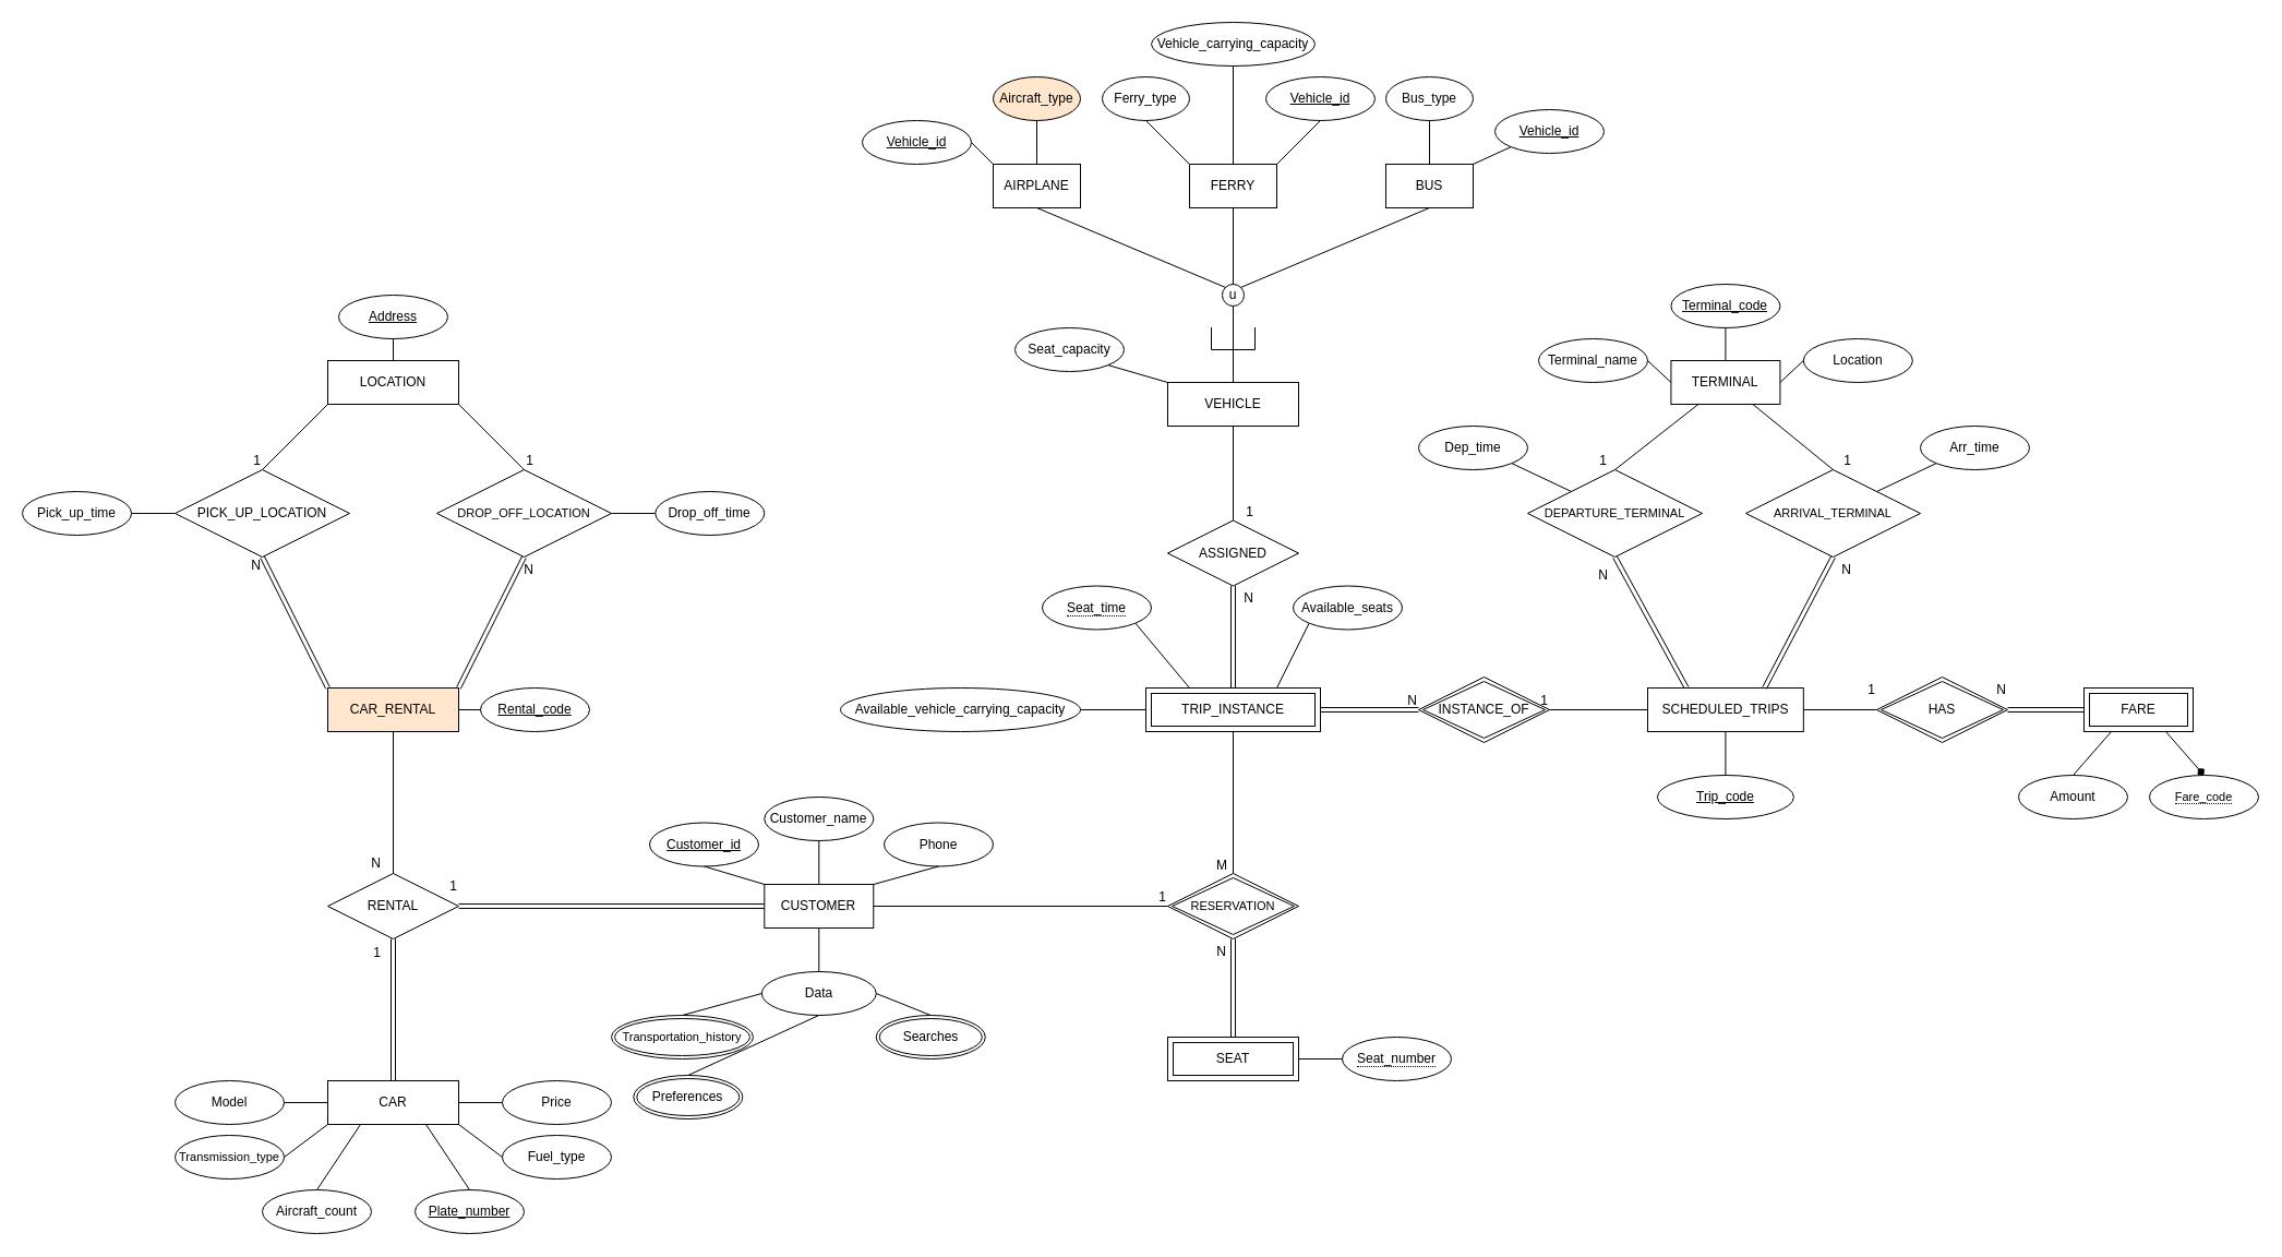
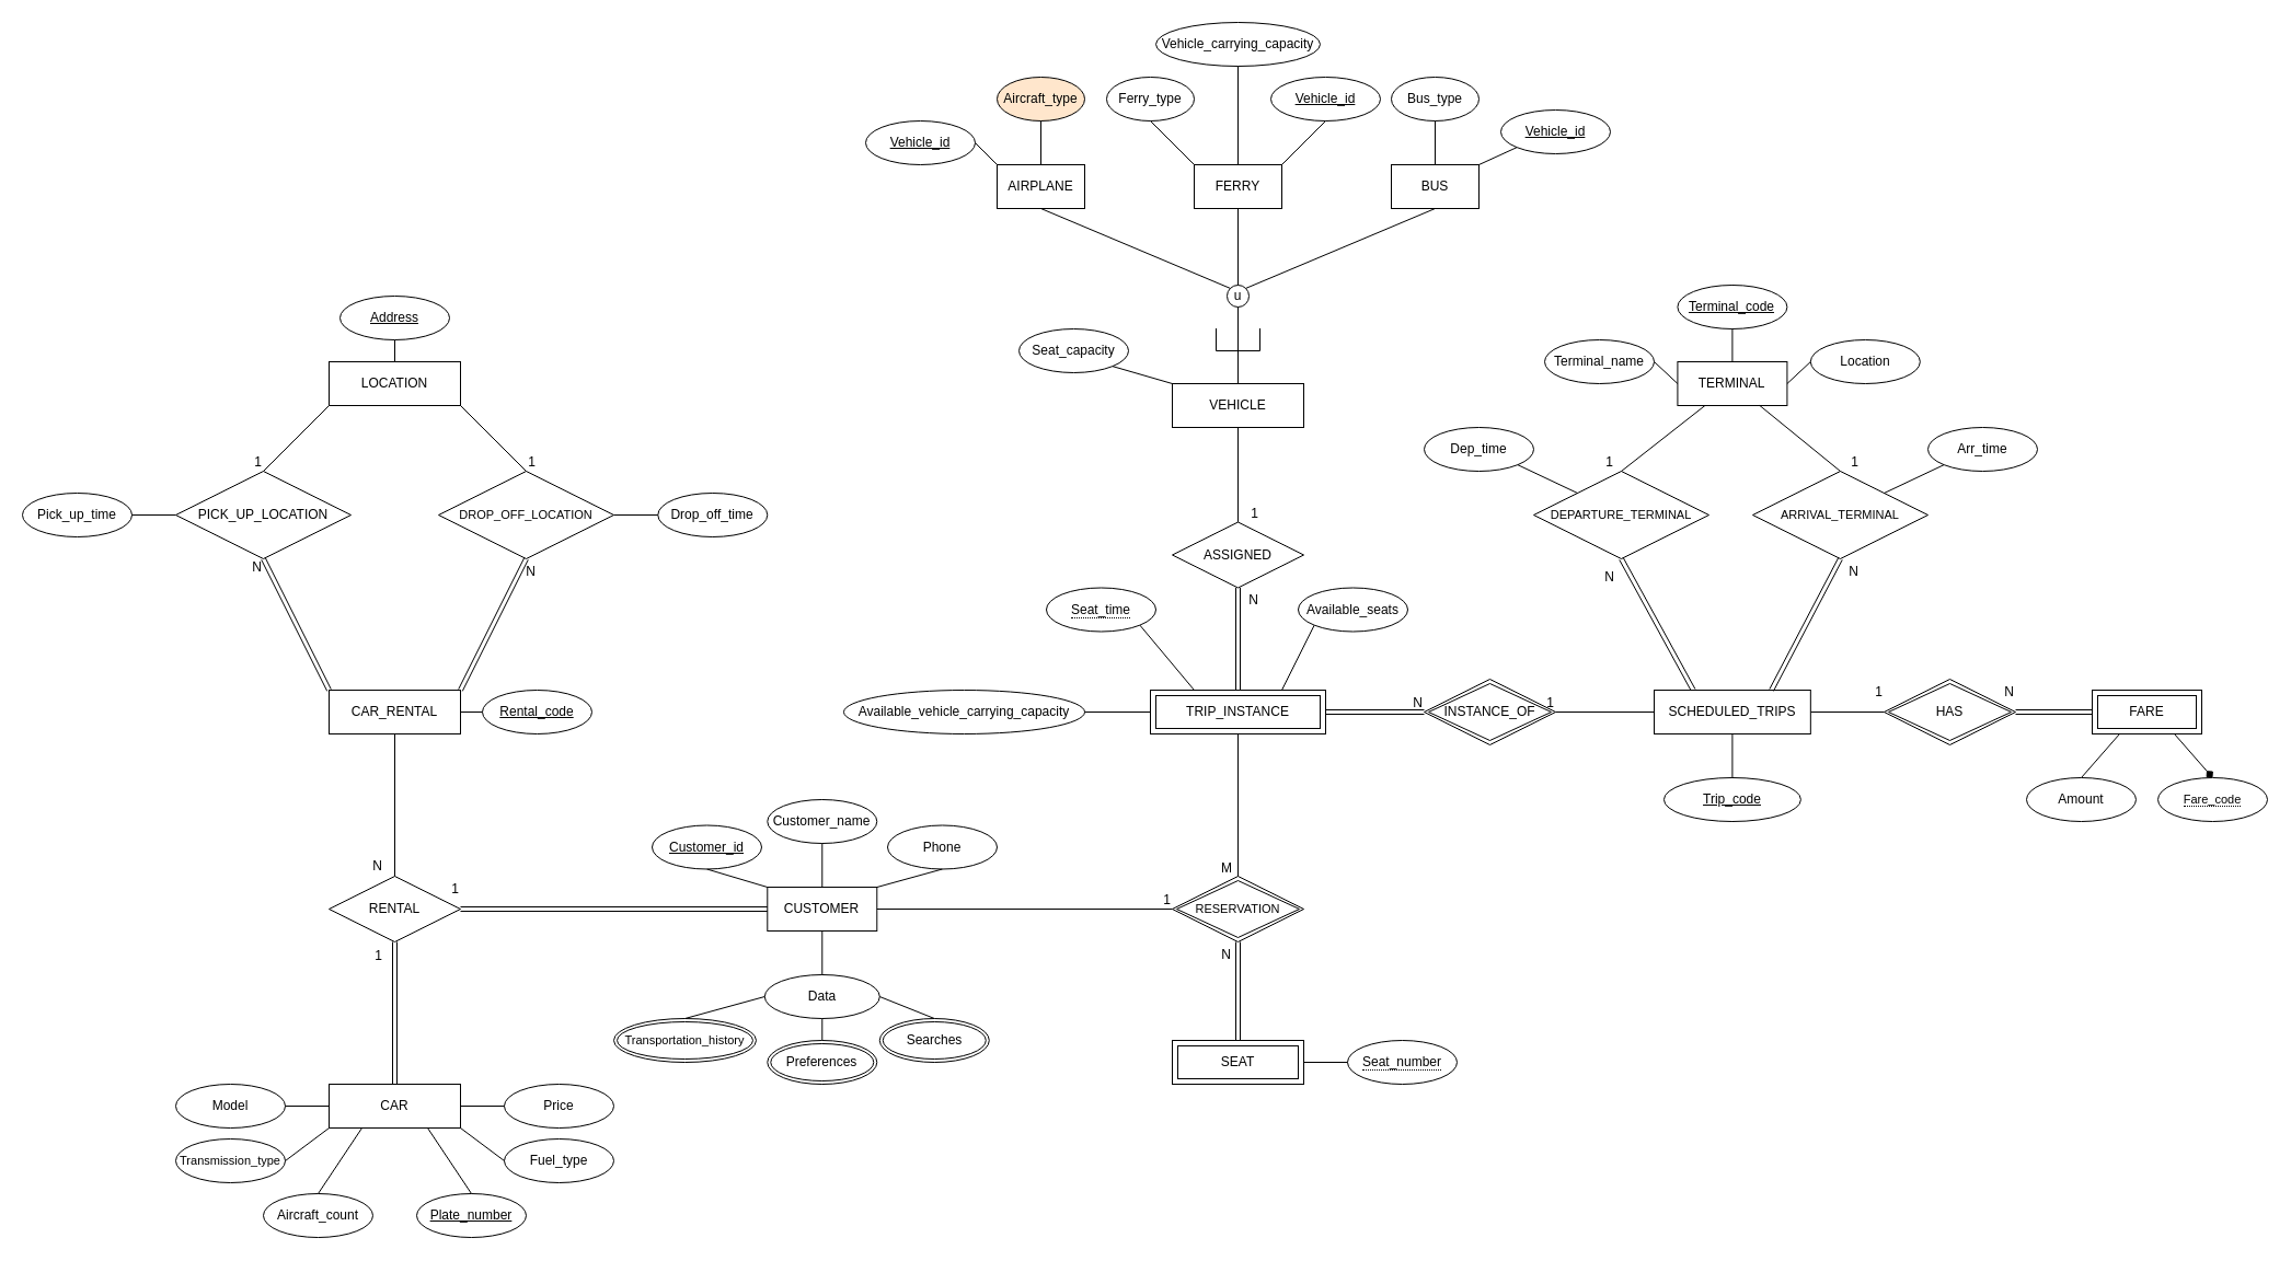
- <mxCell id="19" value="CAR_RENTAL" style="whiteSpace=wrap;html=1;align=center;fillColor=#ffe6cc;" parent="1" vertex="1"><mxGeometry x="300" y="630" width="120" height="40" as="geometry" /></mxCell>
+ <mxCell id="19" value="CAR_RENTAL" style="whiteSpace=wrap;html=1;align=center;" parent="1" vertex="1"><mxGeometry x="300" y="630" width="120" height="40" as="geometry" /></mxCell>
- <mxCell id="59" value="Preferences" style="ellipse;shape=doubleEllipse;margin=3;whiteSpace=wrap;html=1;align=center;" parent="1" vertex="1"><mxGeometry x="580.29" y="985" width="100" height="40" as="geometry" /></mxCell>
+ <mxCell id="59" value="Preferences" style="ellipse;shape=doubleEllipse;margin=3;whiteSpace=wrap;html=1;align=center;" parent="1" vertex="1"><mxGeometry x="700.29" y="950" width="100" height="40" as="geometry" /></mxCell>
